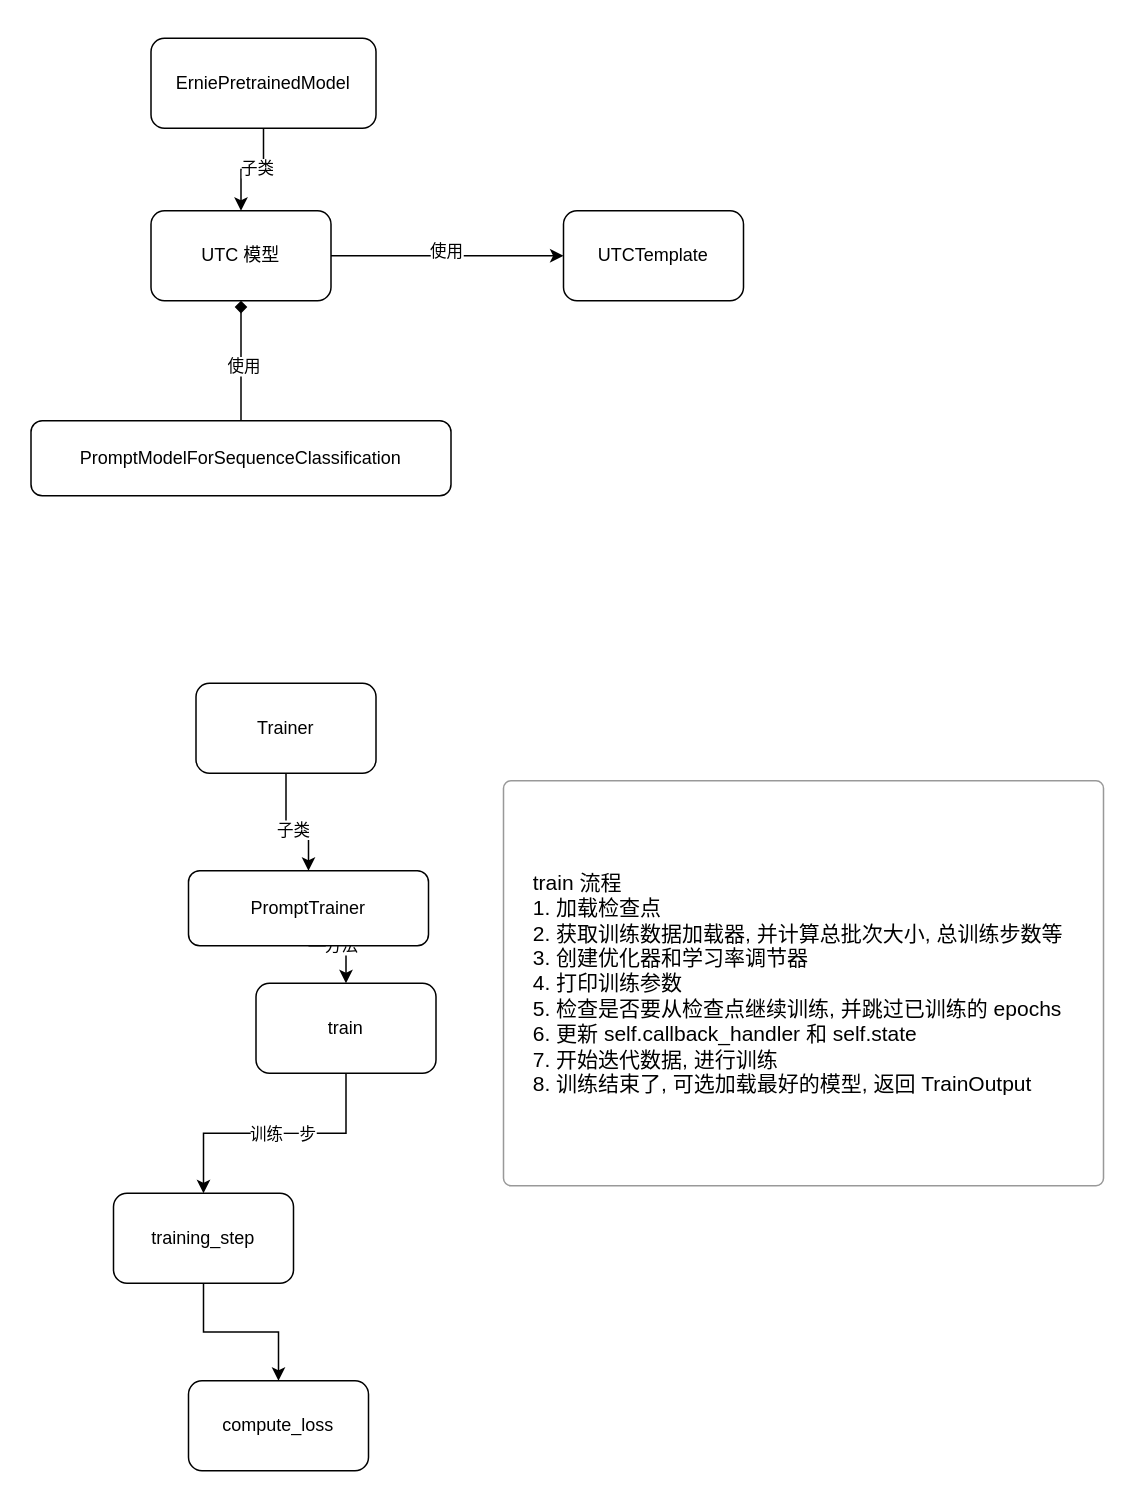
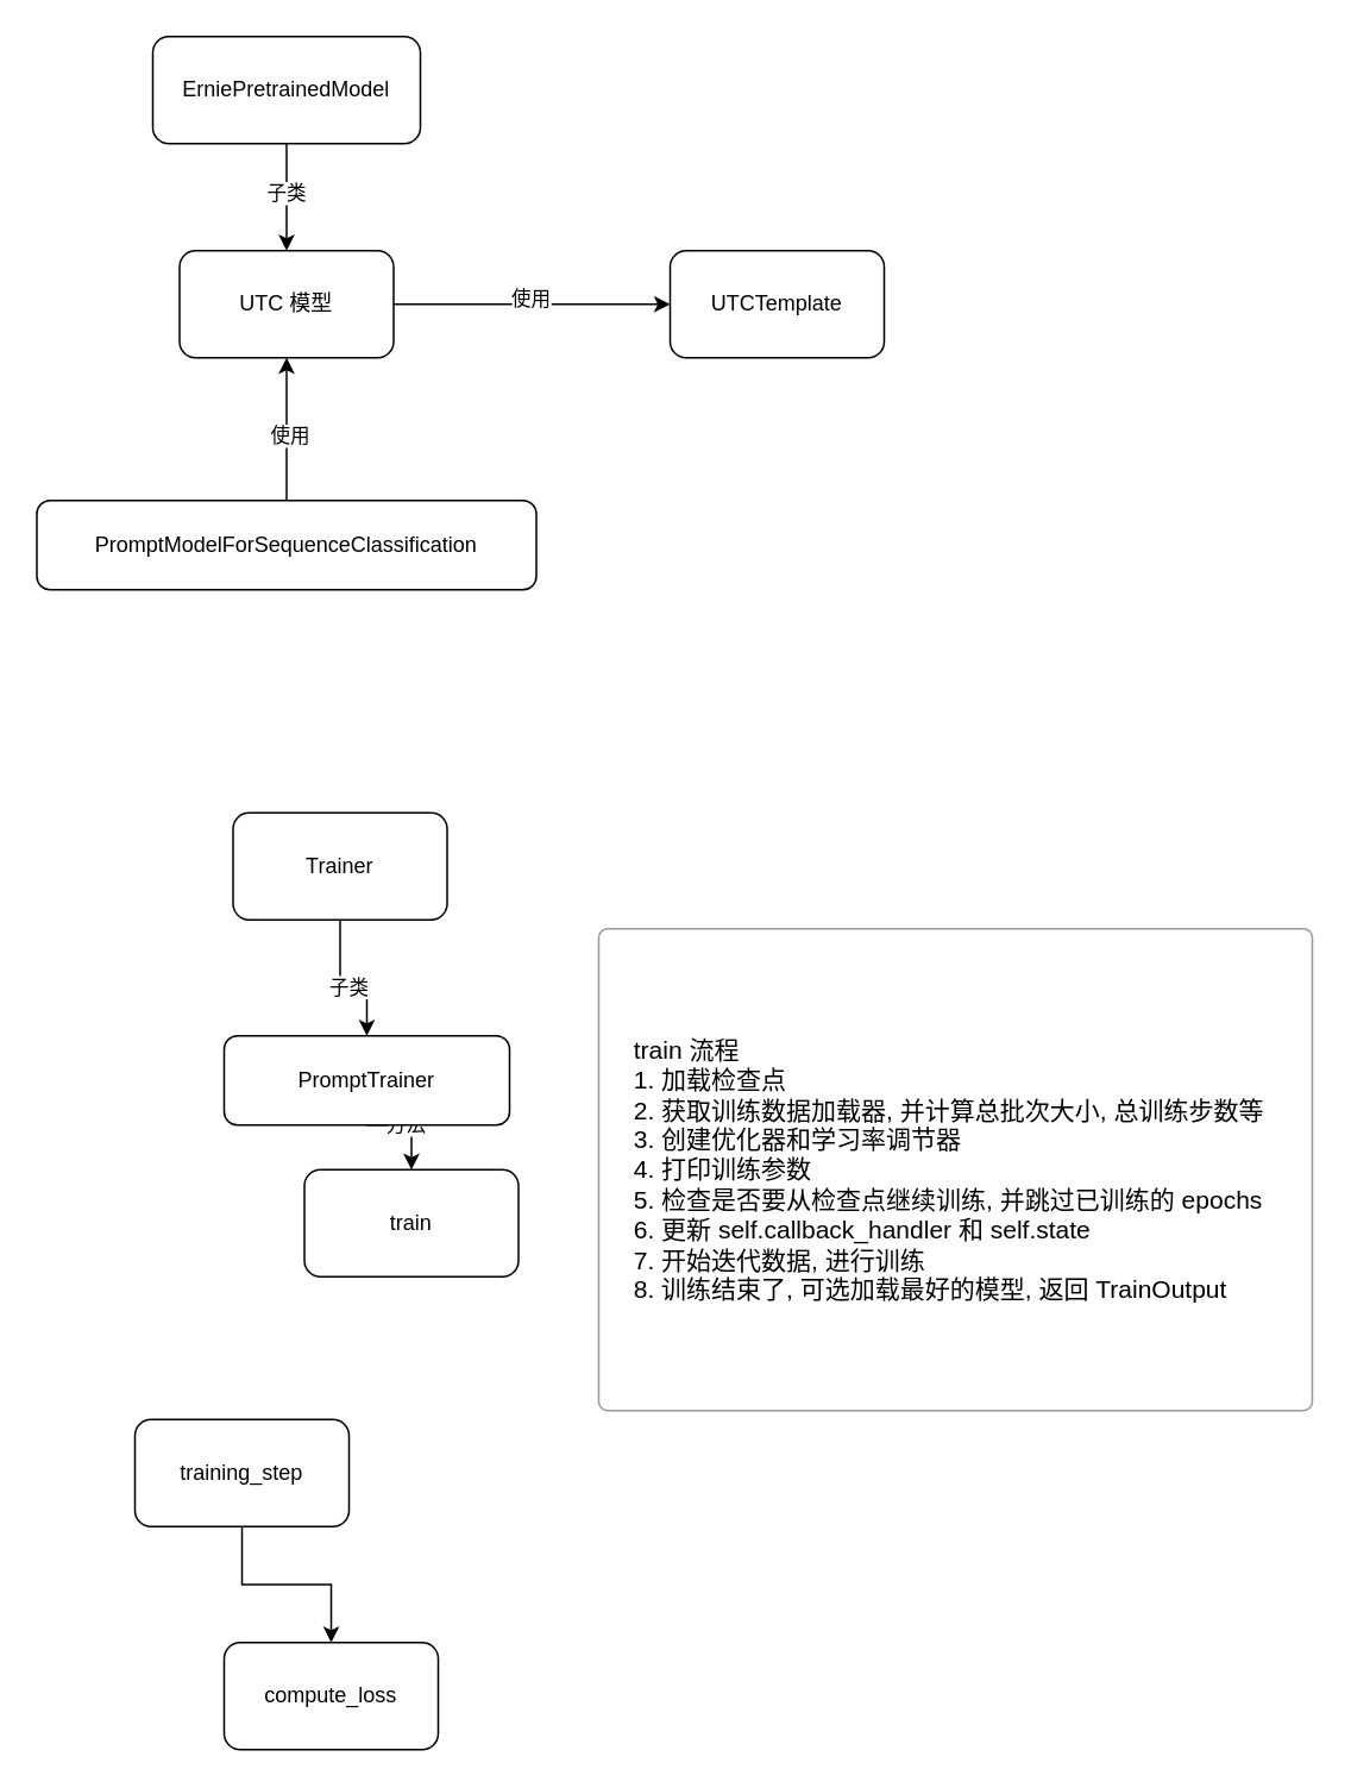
- <mxCell id="8" value="ErniePretrainedModel" style="rounded=1;whiteSpace=wrap;html=1;" vertex="1" parent="1"><mxGeometry x="100" y="25" width="150" height="60" as="geometry" /></mxCell>
+ <mxCell id="8" value="ErniePretrainedModel" style="rounded=1;whiteSpace=wrap;html=1;" vertex="1" parent="1"><mxGeometry x="85" y="20" width="150" height="60" as="geometry" /></mxCell>
- <mxCell id="9" style="edgeStyle=orthogonalEdgeStyle;rounded=0;orthogonalLoop=1;jettySize=auto;html=1;exitX=0.5;exitY=0;exitDx=0;exitDy=0;entryX=0.5;entryY=1;entryDx=0;entryDy=0;endArrow=diamond;" edge="1" parent="1" source="11" target="4"><mxGeometry relative="1" as="geometry" /></mxCell>
+ <mxCell id="9" style="edgeStyle=orthogonalEdgeStyle;rounded=0;orthogonalLoop=1;jettySize=auto;html=1;exitX=0.5;exitY=0;exitDx=0;exitDy=0;entryX=0.5;entryY=1;entryDx=0;entryDy=0;" edge="1" parent="1" source="11" target="4"><mxGeometry relative="1" as="geometry" /></mxCell>
- <mxCell id="18" style="edgeStyle=orthogonalEdgeStyle;rounded=0;orthogonalLoop=1;jettySize=auto;html=1;" edge="1" parent="1" source="20" target="23"><mxGeometry relative="1" as="geometry" /></mxCell>
- <mxCell id="19" value="训练一步" style="edgeLabel;html=1;align=center;verticalAlign=middle;resizable=0;points=[];" vertex="1" connectable="0" parent="18"><mxGeometry x="-0.056" relative="1" as="geometry"><mxPoint as="offset" /></mxGeometry></mxCell>
